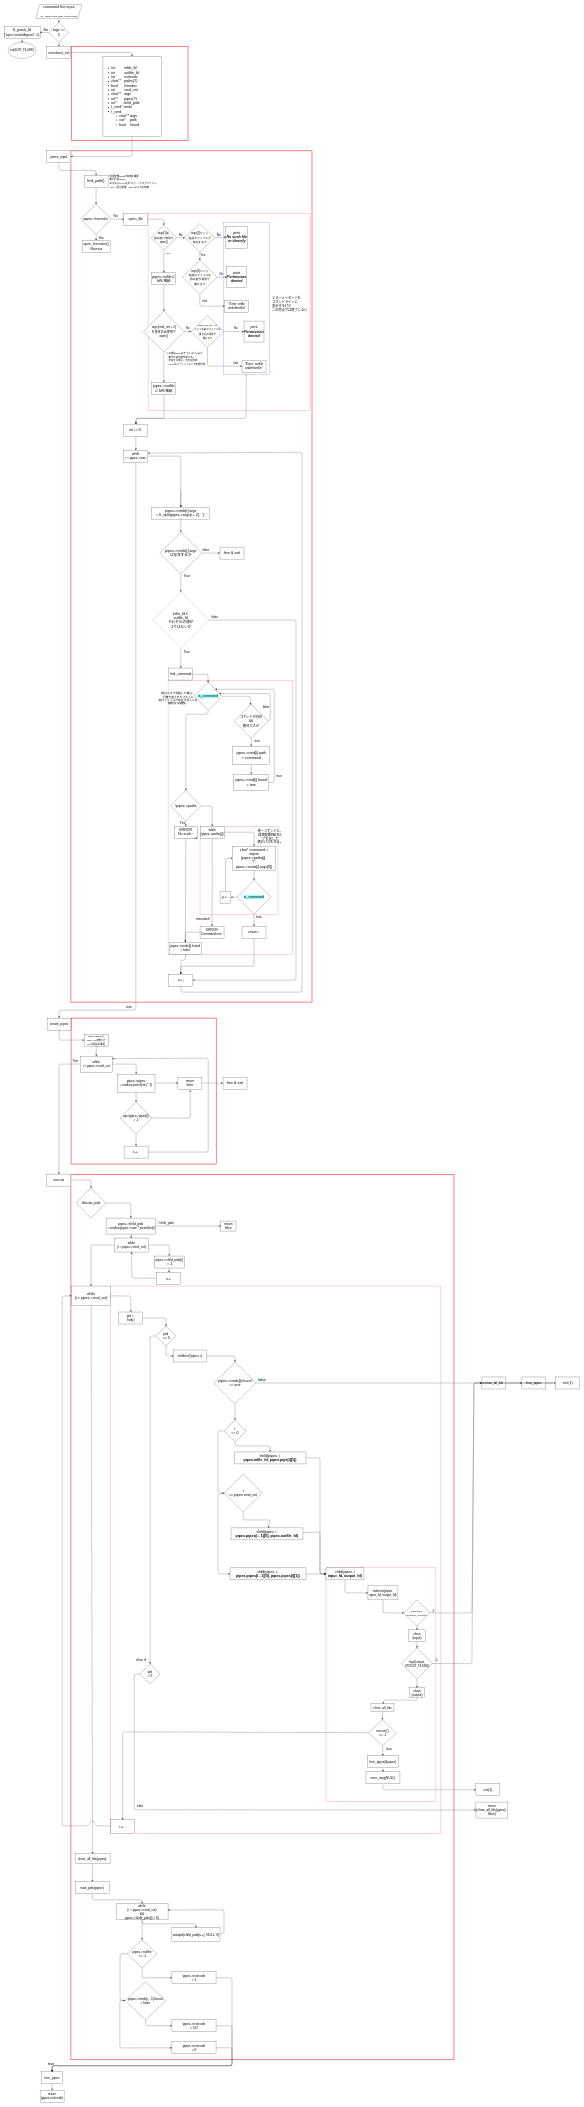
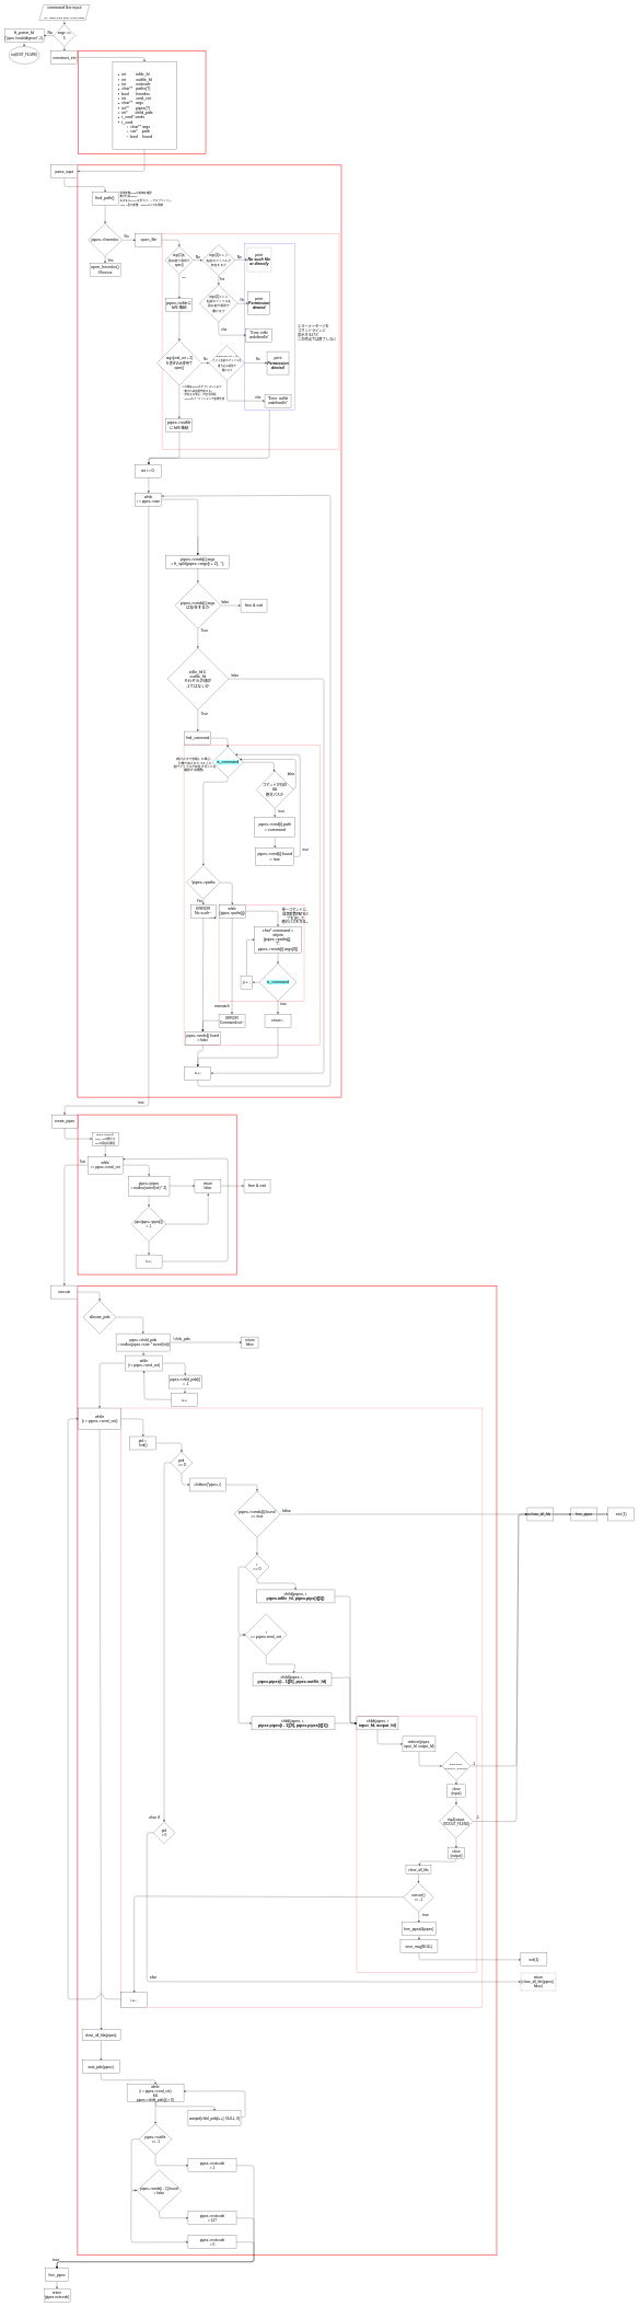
- <mxCell id="51" value="&lt;font style=&quot;font-size: 18px;&quot;&gt;print&lt;br&gt;&lt;i&gt;&lt;b&gt;No such file&lt;br style=&quot;border-color: var(--border-color);&quot;&gt;or directly&lt;/b&gt;&lt;/i&gt;&lt;/font&gt;" style="whiteSpace=wrap;html=1;aspect=fixed;rounded=0;shadow=0;glass=0;labelBackgroundColor=none;strokeWidth=1;fontSize=14;fontColor=none;fillColor=none;" parent="1" vertex="1"><mxGeometry x="1129" y="1129" width="110" height="110" as="geometry" /></mxCell>
+ <mxCell id="51" value="&lt;font style=&quot;font-size: 18px;&quot;&gt;print&lt;br&gt;&lt;i&gt;&lt;b&gt;No such file&lt;br style=&quot;border-color: var(--border-color);&quot;&gt;or directly&lt;/b&gt;&lt;/i&gt;&lt;/font&gt;" style="whiteSpace=wrap;html=1;aspect=fixed;rounded=0;shadow=0;glass=0;labelBackgroundColor=none;strokeWidth=1;fontSize=14;fontColor=none;fillColor=none;dashed=1;" parent="1" vertex="1"><mxGeometry x="1129" y="1129" width="110" height="110" as="geometry" /></mxCell>
- <mxCell id="89" value="infile_fdと&lt;br&gt;outfile_fd&lt;br&gt;それぞれの値が&lt;br&gt;-1ではないか" style="rhombus;whiteSpace=wrap;html=1;fontSize=18;aspect=fixed;dashed=1;" parent="1" vertex="1"><mxGeometry x="764" y="2959" width="280" height="280" as="geometry" /></mxCell>
+ <mxCell id="89" value="infile_fdと&lt;br&gt;outfile_fd&lt;br&gt;それぞれの値が&lt;br&gt;-1ではないか" style="rhombus;whiteSpace=wrap;html=1;fontSize=18;aspect=fixed;" parent="1" vertex="1"><mxGeometry x="764" y="2959" width="280" height="280" as="geometry" /></mxCell>
- <mxCell id="190" value="return&lt;br&gt;(close_all_fds(pipex),&amp;nbsp;&lt;br&gt;false)" style="whiteSpace=wrap;html=1;fontSize=16;rounded=0;aspect=fixed;" parent="1" vertex="1"><mxGeometry x="2380" y="9011" width="160" height="80" as="geometry" /></mxCell>
+ <mxCell id="190" value="return&lt;br&gt;(close_all_fds(pipex),&amp;nbsp;&lt;br&gt;false)" style="whiteSpace=wrap;html=1;fontSize=16;rounded=0;aspect=fixed;dashed=1;" parent="1" vertex="1"><mxGeometry x="2380" y="9011" width="160" height="80" as="geometry" /></mxCell>
